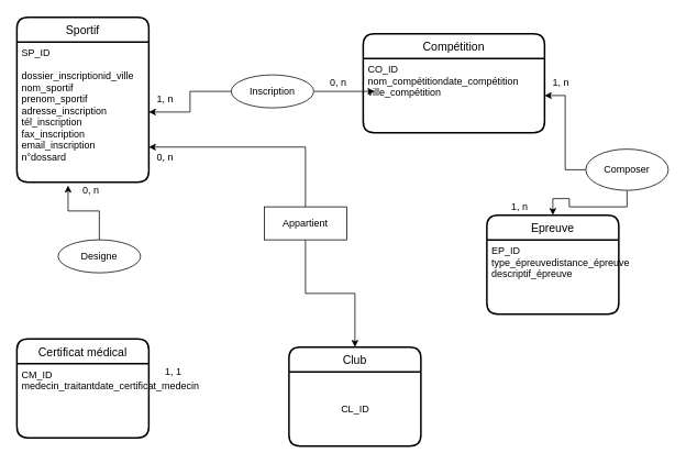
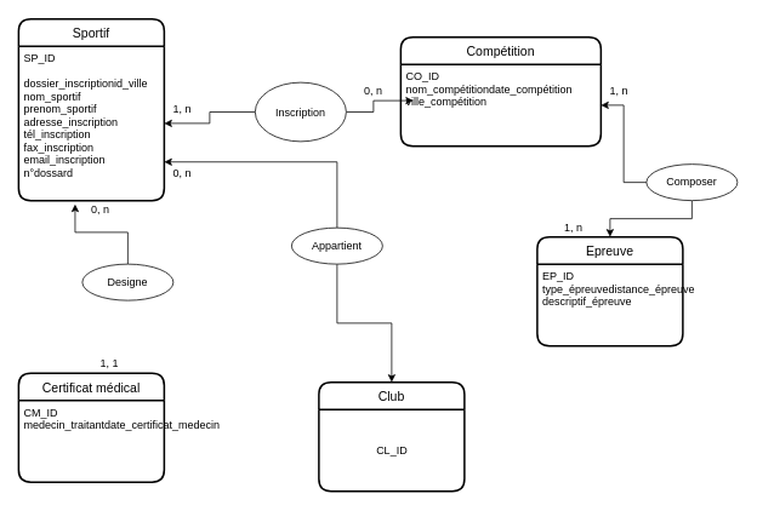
- <mxCell id="6" value="Inscription" style="ellipse;whiteSpace=wrap;html=1;align=center;" vertex="1" parent="1"><mxGeometry x="280" y="90" width="100" height="40" as="geometry" /></mxCell>
+ <mxCell id="6" value="Inscription" style="ellipse;whiteSpace=wrap;html=1;align=center;" vertex="1" parent="1"><mxGeometry x="280" y="90" width="100" height="65" as="geometry" /></mxCell>
- <mxCell id="13" value="Composer" style="ellipse;whiteSpace=wrap;html=1;align=center;" vertex="1" parent="1"><mxGeometry x="710" y="180" width="100" height="50" as="geometry" /></mxCell>
+ <mxCell id="13" value="Composer" style="ellipse;whiteSpace=wrap;html=1;align=center;" vertex="1" parent="1"><mxGeometry x="710" y="180" width="100" height="40" as="geometry" /></mxCell>
- <mxCell id="22" value="Appartient" style="whiteSpace=wrap;html=1;align=center;rounded=0;" vertex="1" parent="1"><mxGeometry x="320" y="250" width="100" height="40" as="geometry" /></mxCell>
+ <mxCell id="22" value="Appartient" style="ellipse;whiteSpace=wrap;html=1;align=center;" vertex="1" parent="1"><mxGeometry x="320" y="250" width="100" height="40" as="geometry" /></mxCell>
- <mxCell id="15" value="Designe" style="ellipse;whiteSpace=wrap;html=1;align=center;" vertex="1" parent="1"><mxGeometry x="70" y="290" width="100" height="40" as="geometry" /></mxCell>
+ <mxCell id="15" value="Designe" style="ellipse;whiteSpace=wrap;html=1;align=center;" vertex="1" parent="1"><mxGeometry x="90" y="290" width="100" height="40" as="geometry" /></mxCell>
- <mxCell id="29" value="1, 1" style="text;html=1;strokeColor=none;fillColor=none;align=center;verticalAlign=middle;whiteSpace=wrap;rounded=0;" vertex="1" parent="1"><mxGeometry x="190" y="440" width="40" height="20" as="geometry" /></mxCell>
+ <mxCell id="29" value="1, 1" style="text;html=1;strokeColor=none;fillColor=none;align=center;verticalAlign=middle;whiteSpace=wrap;rounded=0;" vertex="1" parent="1"><mxGeometry x="100" y="390" width="40" height="20" as="geometry" /></mxCell>
